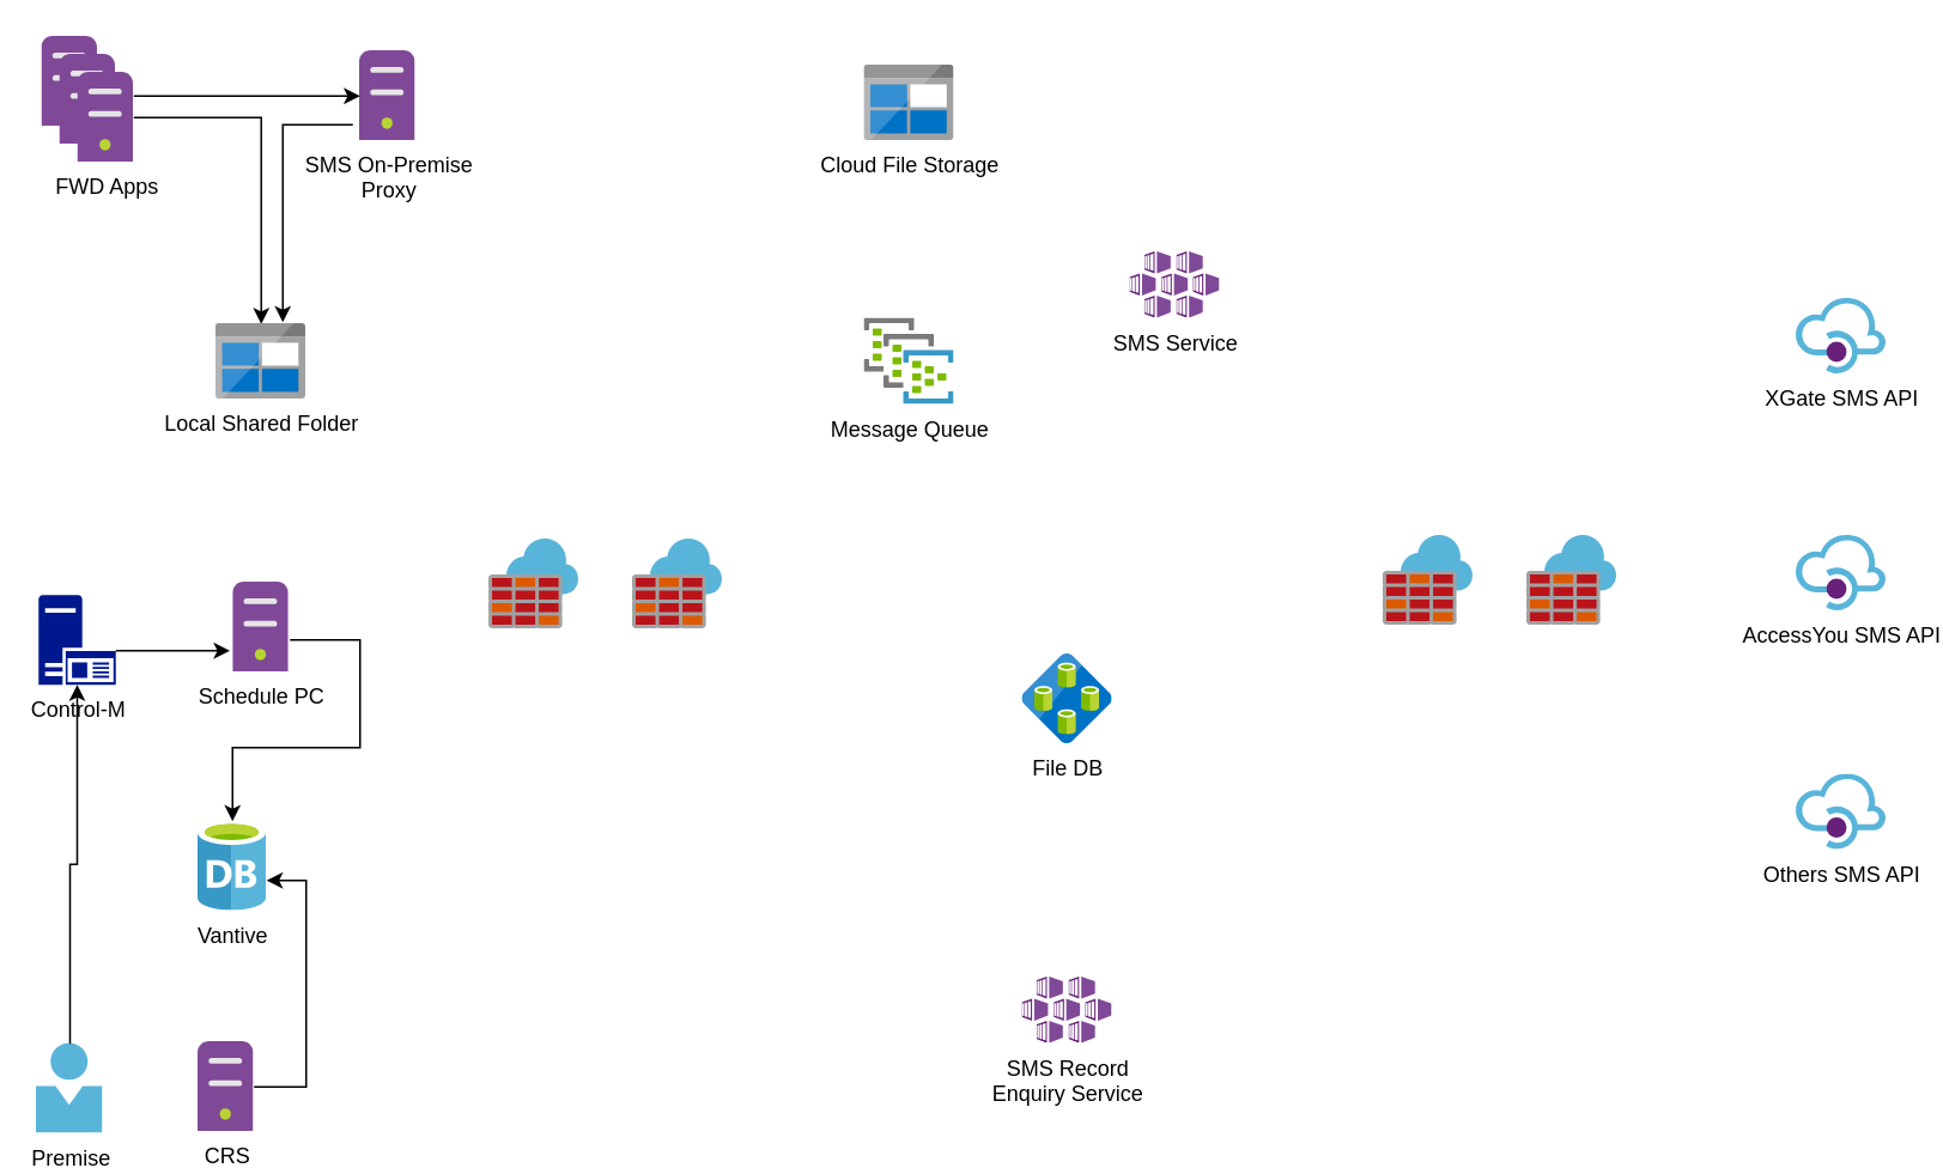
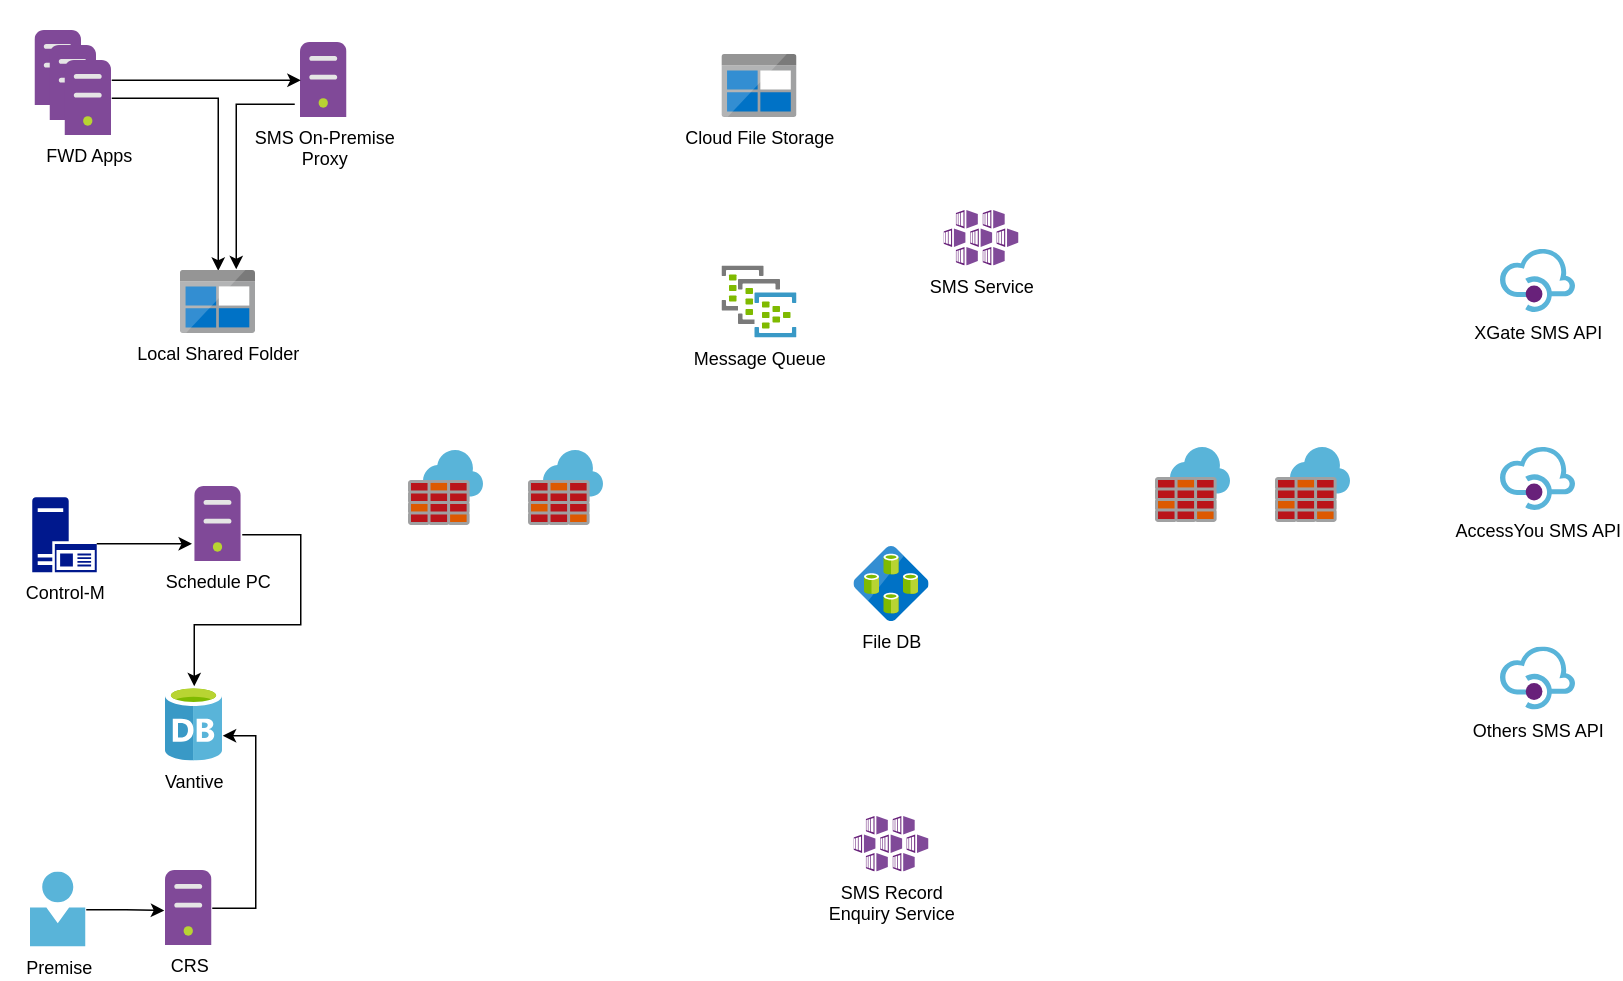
- <mxCell id="24" style="edgeStyle=orthogonalEdgeStyle;rounded=0;orthogonalLoop=1;jettySize=auto;html=1;" edge="1" parent="1" source="19" target="8"><mxGeometry relative="1" as="geometry"><mxPoint x="178" y="615" as="sourcePoint" /><mxPoint x="127" y="605.5" as="targetPoint" /></mxGeometry></mxCell>
+ <mxCell id="24" style="edgeStyle=orthogonalEdgeStyle;rounded=0;orthogonalLoop=1;jettySize=auto;html=1;entryX=-0.032;entryY=0.53;entryDx=0;entryDy=0;entryPerimeter=0;" edge="1" parent="1" source="19" target="14"><mxGeometry relative="1" as="geometry"><mxPoint x="178" y="615" as="sourcePoint" /><mxPoint x="127" y="605.5" as="targetPoint" /></mxGeometry></mxCell>
